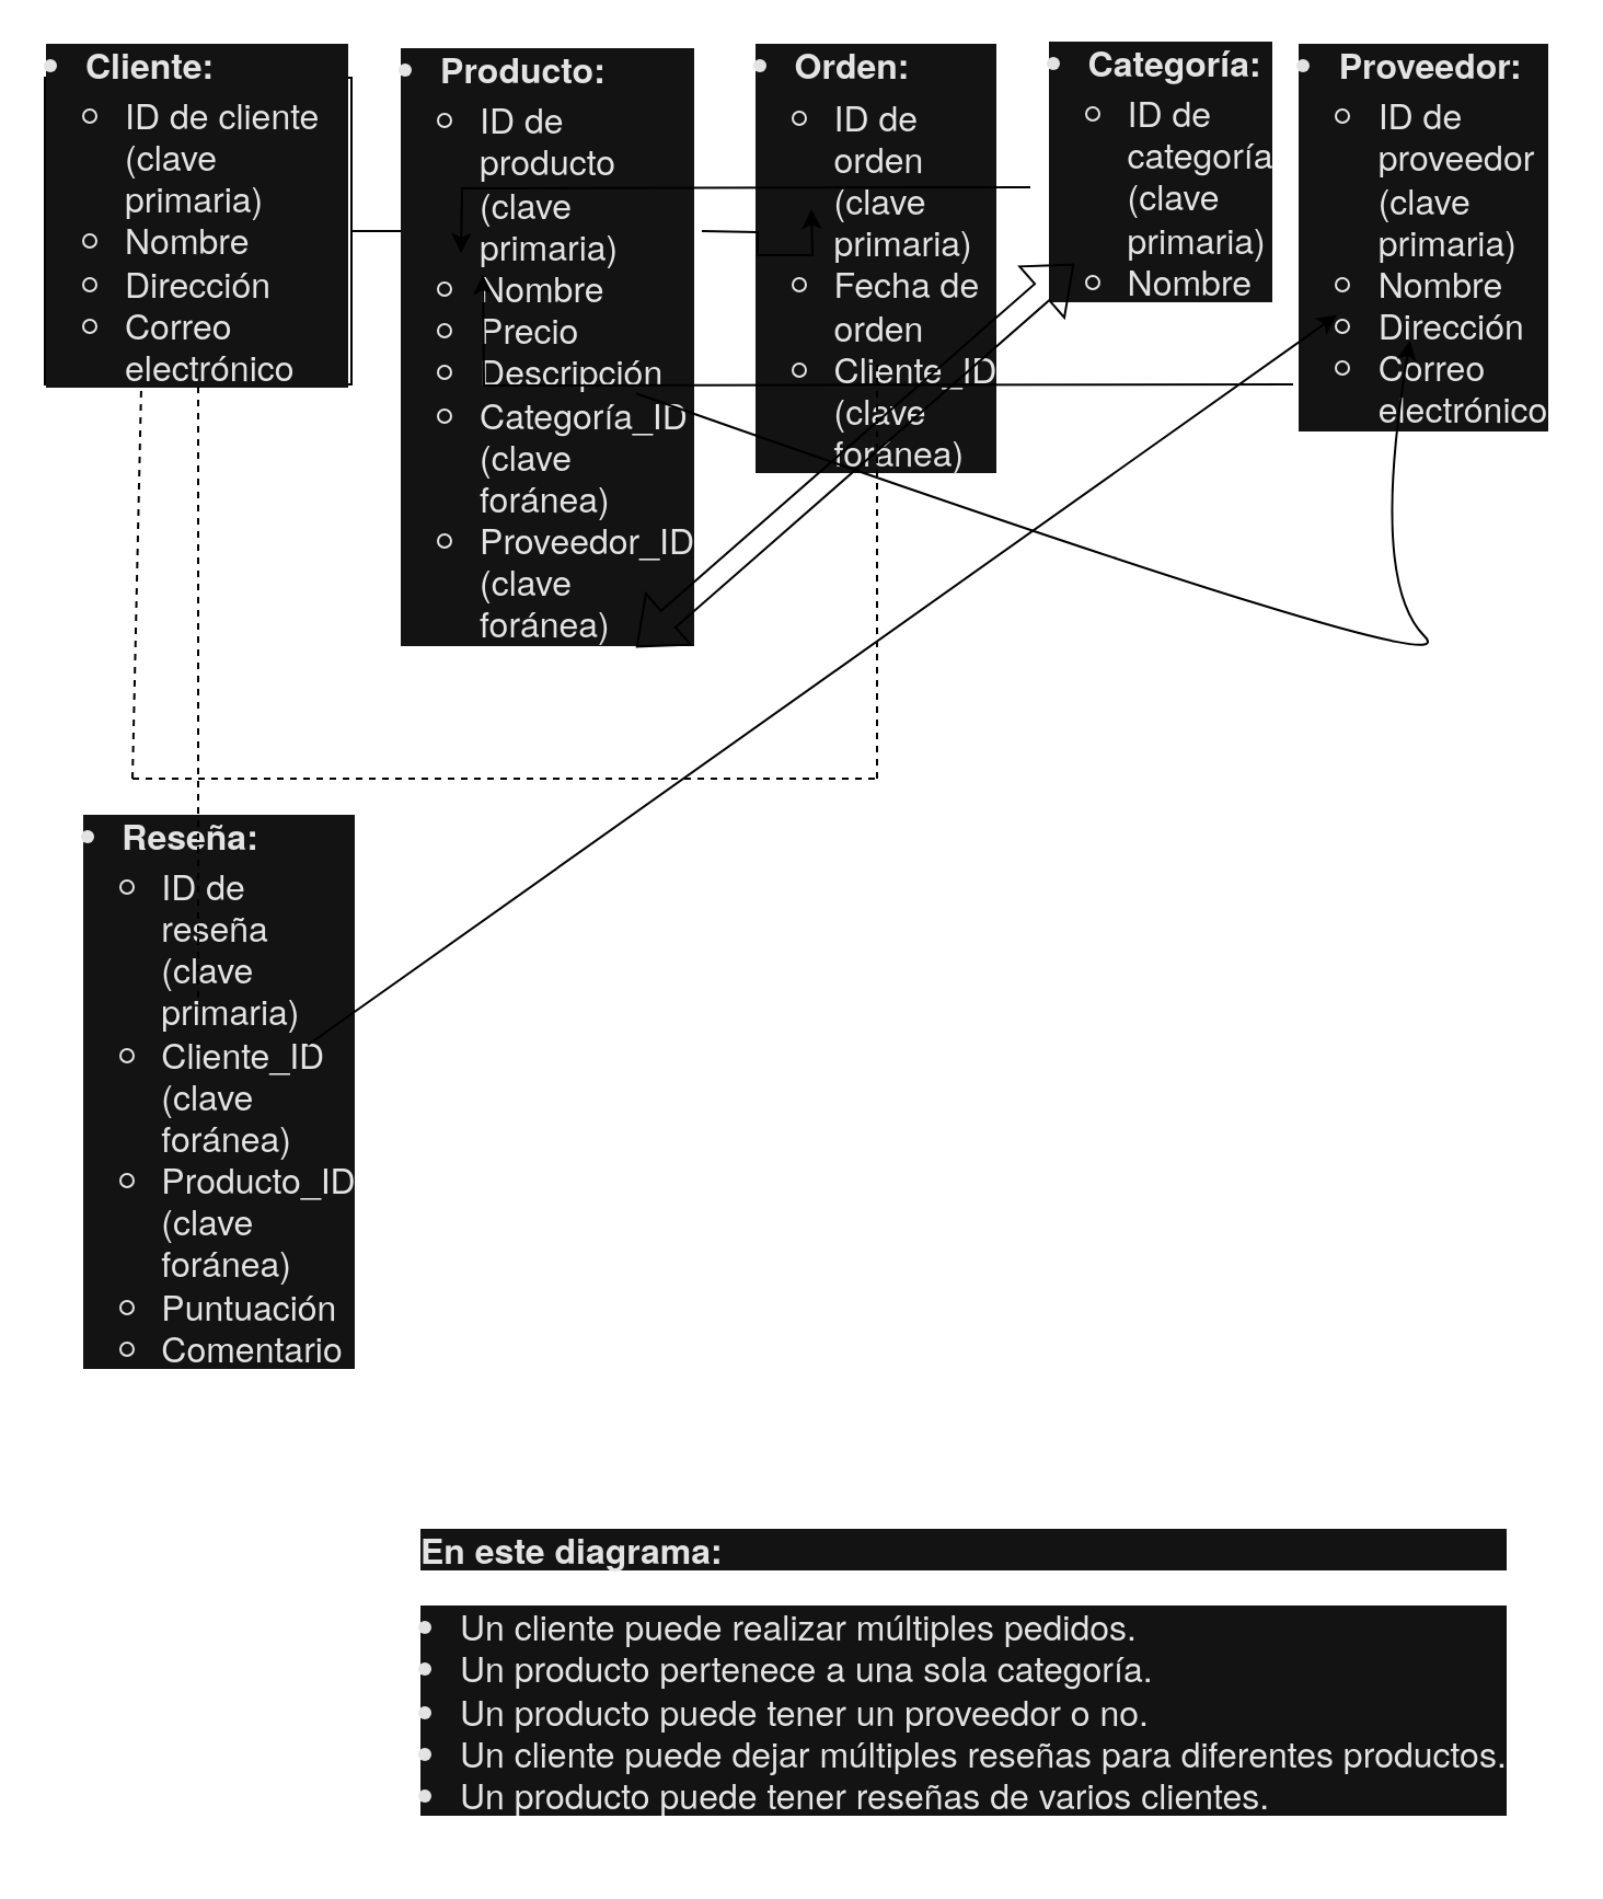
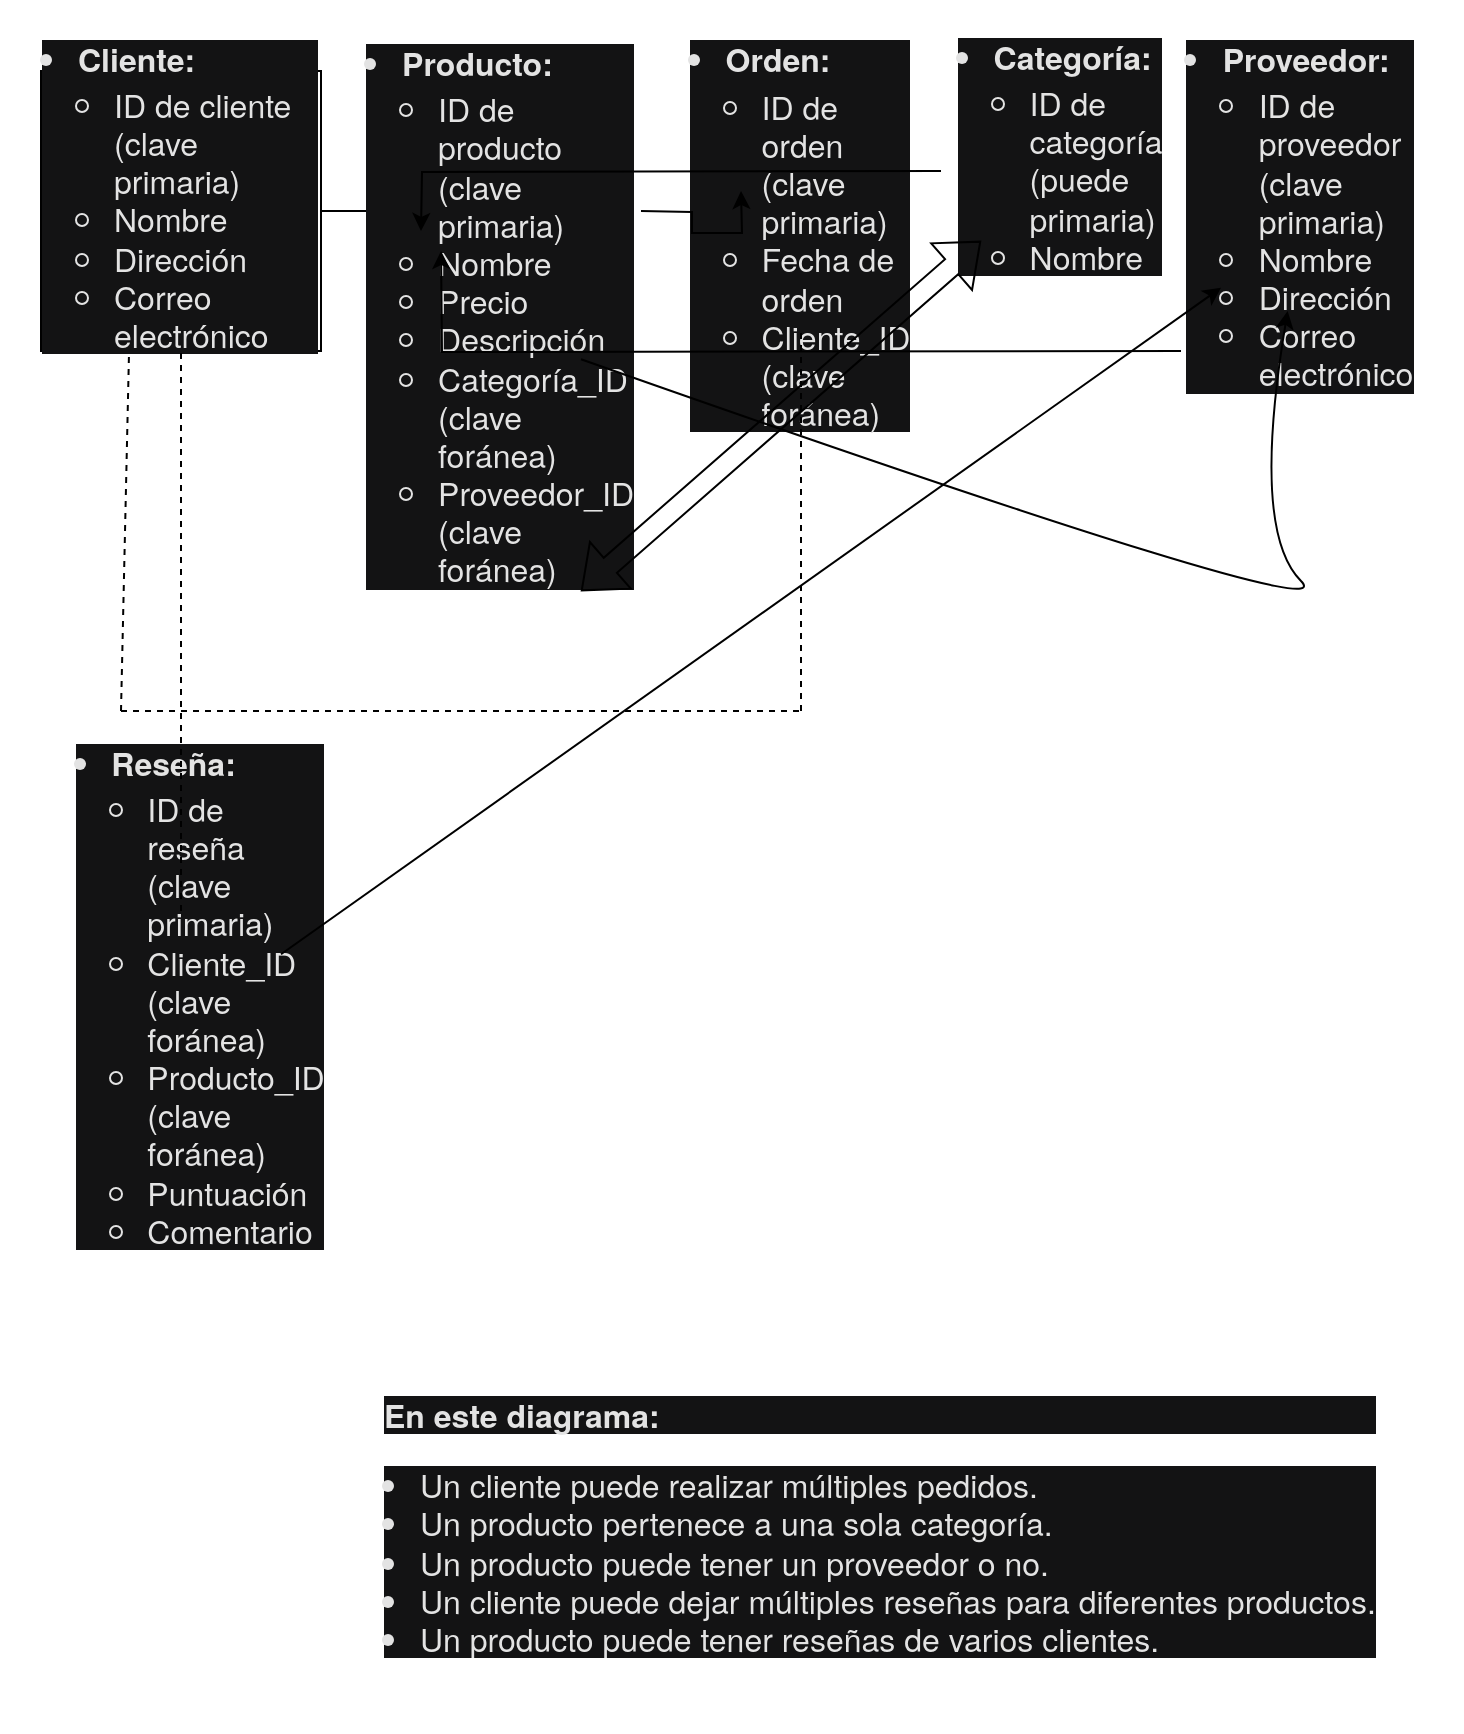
- <mxCell id="6" value="&#10;&lt;ul style=&quot;margin: 4px 0px; padding-inline-start: 1.125rem; color: rgb(227, 227, 227); font-family: &amp;quot;Google Sans&amp;quot;, &amp;quot;Helvetica Neue&amp;quot;, sans-serif; font-size: 16px; font-style: normal; font-variant-ligatures: normal; font-variant-caps: normal; font-weight: 400; letter-spacing: normal; orphans: 2; text-align: start; text-indent: 0px; text-transform: none; widows: 2; word-spacing: 0px; -webkit-text-stroke-width: 0px; white-space: normal; background-color: rgb(19, 19, 20); text-decoration-thickness: initial; text-decoration-style: initial; text-decoration-color: initial;&quot; data-sourcepos=&quot;5:1-35:0&quot;&gt;&lt;li style=&quot;margin-bottom: 0px;&quot; data-sourcepos=&quot;21:1-23:12&quot;&gt;&lt;strong style=&quot;font-weight: 700;&quot;&gt;Categoría:&lt;/strong&gt;&lt;ul style=&quot;margin: 4px 0px; padding-inline-start: 1.125rem;&quot; data-sourcepos=&quot;22:5-23:12&quot;&gt;&lt;li style=&quot;margin-bottom: 0px;&quot; data-sourcepos=&quot;22:5-22:38&quot;&gt;ID de categoría (clave primaria)&lt;/li&gt;&lt;li style=&quot;margin-bottom: 0px;&quot; data-sourcepos=&quot;23:5-23:12&quot;&gt;Nombre&lt;/li&gt;&lt;/ul&gt;&lt;/li&gt;&lt;/ul&gt;&#10;&#10;" style="whiteSpace=wrap;html=1;aspect=fixed;" vertex="1" parent="1"><mxGeometry x="490" y="30" width="80" height="80" as="geometry" /></mxCell>
+ <mxCell id="6" value="&#10;&lt;ul style=&quot;margin: 4px 0px; padding-inline-start: 1.125rem; color: rgb(227, 227, 227); font-family: &amp;quot;Google Sans&amp;quot;, &amp;quot;Helvetica Neue&amp;quot;, sans-serif; font-size: 16px; font-style: normal; font-variant-ligatures: normal; font-variant-caps: normal; font-weight: 400; letter-spacing: normal; orphans: 2; text-align: start; text-indent: 0px; text-transform: none; widows: 2; word-spacing: 0px; -webkit-text-stroke-width: 0px; white-space: normal; background-color: rgb(19, 19, 20); text-decoration-thickness: initial; text-decoration-style: initial; text-decoration-color: initial;&quot; data-sourcepos=&quot;5:1-35:0&quot;&gt;&lt;li style=&quot;margin-bottom: 0px;&quot; data-sourcepos=&quot;21:1-23:12&quot;&gt;&lt;strong style=&quot;font-weight: 700;&quot;&gt;Categoría:&lt;/strong&gt;&lt;ul style=&quot;margin: 4px 0px; padding-inline-start: 1.125rem;&quot; data-sourcepos=&quot;22:5-23:12&quot;&gt;&lt;li style=&quot;margin-bottom: 0px;&quot; data-sourcepos=&quot;22:5-22:38&quot;&gt;ID de categoría (puede primaria)&lt;/li&gt;&lt;li style=&quot;margin-bottom: 0px;&quot; data-sourcepos=&quot;23:5-23:12&quot;&gt;Nombre&lt;/li&gt;&lt;/ul&gt;&lt;/li&gt;&lt;/ul&gt;&#10;&#10;" style="whiteSpace=wrap;html=1;aspect=fixed;" vertex="1" parent="1"><mxGeometry x="490" y="30" width="80" height="80" as="geometry" /></mxCell>
